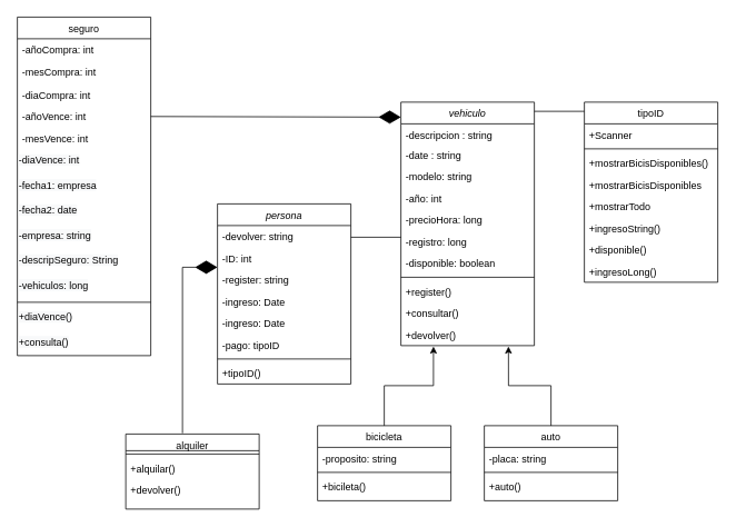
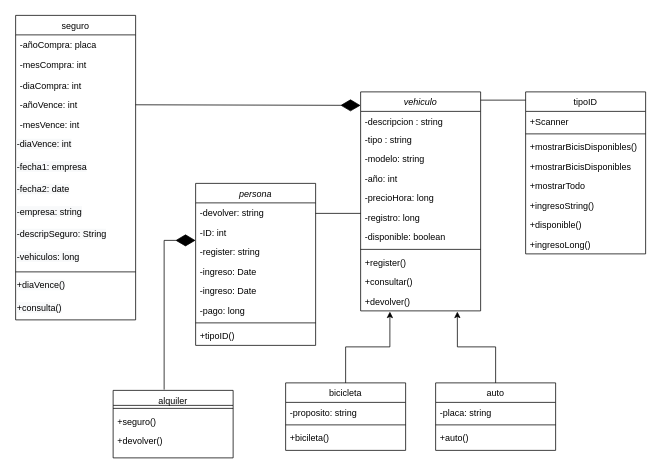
- <mxCell id="43" value="-añoCompra: int&#10;" style="text;align=left;verticalAlign=top;spacingLeft=4;spacingRight=4;overflow=hidden;rotatable=0;points=[[0,0.5],[1,0.5]];portConstraint=eastwest;" vertex="1" parent="42"><mxGeometry y="26" width="160" height="26" as="geometry" /></mxCell>
+ <mxCell id="43" value="-añoCompra: placa&#10;" style="text;align=left;verticalAlign=top;spacingLeft=4;spacingRight=4;overflow=hidden;rotatable=0;points=[[0,0.5],[1,0.5]];portConstraint=eastwest;" vertex="1" parent="42"><mxGeometry y="26" width="160" height="26" as="geometry" /></mxCell>
- <mxCell id="4" value="-date : string" style="text;align=left;verticalAlign=top;spacingLeft=4;spacingRight=4;overflow=hidden;rotatable=0;points=[[0,0.5],[1,0.5]];portConstraint=eastwest;rounded=0;shadow=0;html=0;" vertex="1" parent="2"><mxGeometry y="50" width="160" height="26" as="geometry" /></mxCell>
+ <mxCell id="4" value="-tipo : string" style="text;align=left;verticalAlign=top;spacingLeft=4;spacingRight=4;overflow=hidden;rotatable=0;points=[[0,0.5],[1,0.5]];portConstraint=eastwest;rounded=0;shadow=0;html=0;" vertex="1" parent="2"><mxGeometry y="50" width="160" height="26" as="geometry" /></mxCell>
- <mxCell id="30" value="-pago: tipoID" style="text;align=left;verticalAlign=top;spacingLeft=4;spacingRight=4;overflow=hidden;rotatable=0;points=[[0,0.5],[1,0.5]];portConstraint=eastwest;rounded=0;shadow=0;html=0;" vertex="1" parent="24"><mxGeometry y="156" width="160" height="26" as="geometry" /></mxCell>
+ <mxCell id="30" value="-pago: long" style="text;align=left;verticalAlign=top;spacingLeft=4;spacingRight=4;overflow=hidden;rotatable=0;points=[[0,0.5],[1,0.5]];portConstraint=eastwest;rounded=0;shadow=0;html=0;" vertex="1" parent="24"><mxGeometry y="156" width="160" height="26" as="geometry" /></mxCell>
- <mxCell id="61" value="+alquilar()&#10;" style="text;align=left;verticalAlign=top;spacingLeft=4;spacingRight=4;overflow=hidden;rotatable=0;points=[[0,0.5],[1,0.5]];portConstraint=eastwest;rounded=0;shadow=0;html=0;" vertex="1" parent="59"><mxGeometry y="28" width="160" height="26" as="geometry" /></mxCell>
+ <mxCell id="61" value="+seguro()&#10;" style="text;align=left;verticalAlign=top;spacingLeft=4;spacingRight=4;overflow=hidden;rotatable=0;points=[[0,0.5],[1,0.5]];portConstraint=eastwest;rounded=0;shadow=0;html=0;" vertex="1" parent="59"><mxGeometry y="28" width="160" height="26" as="geometry" /></mxCell>
